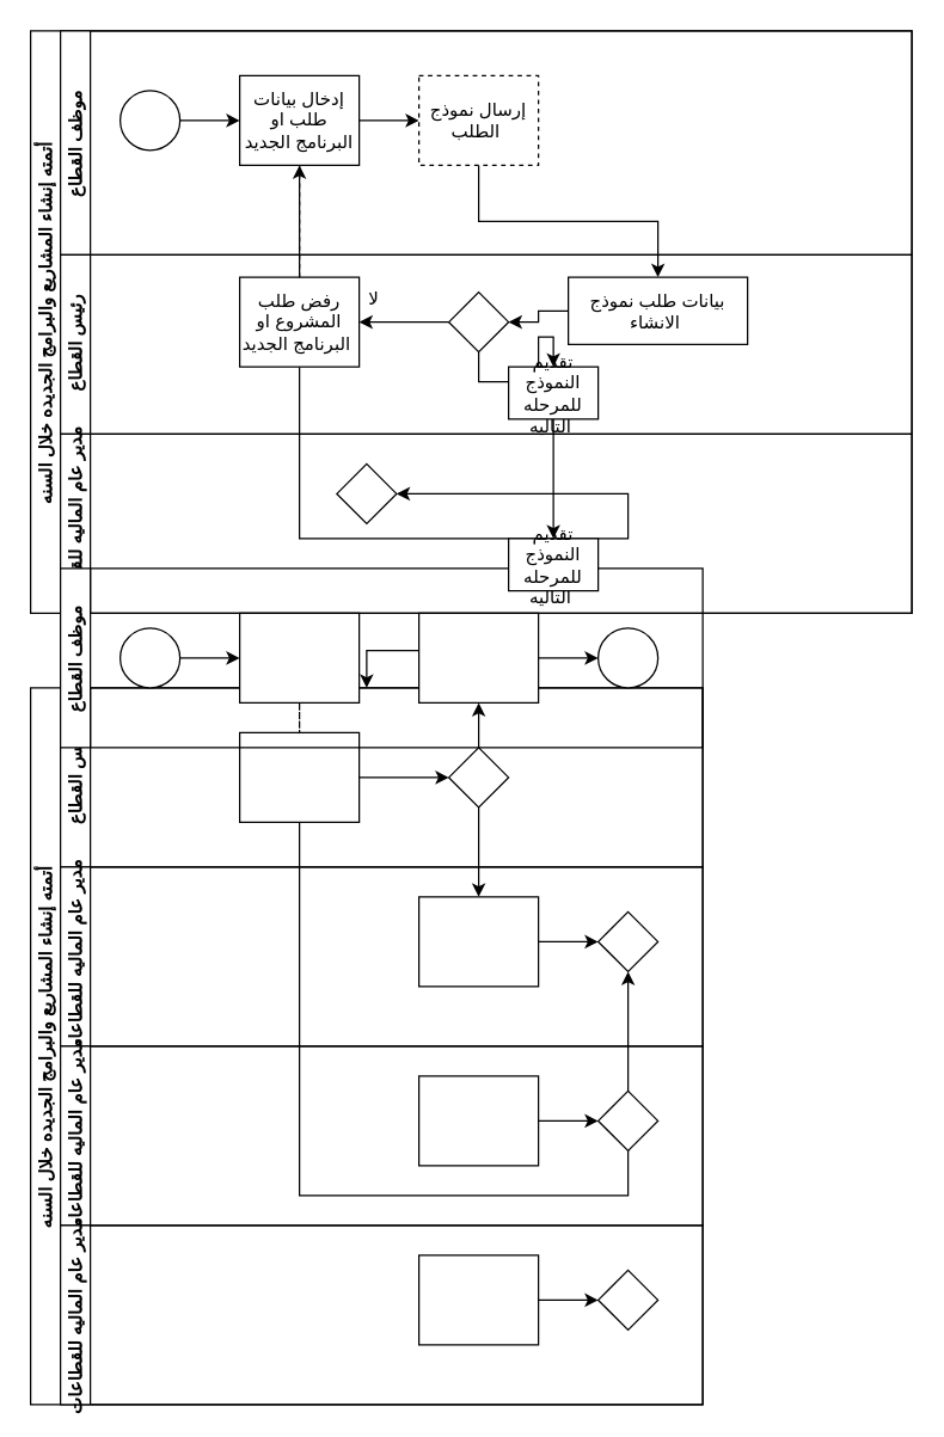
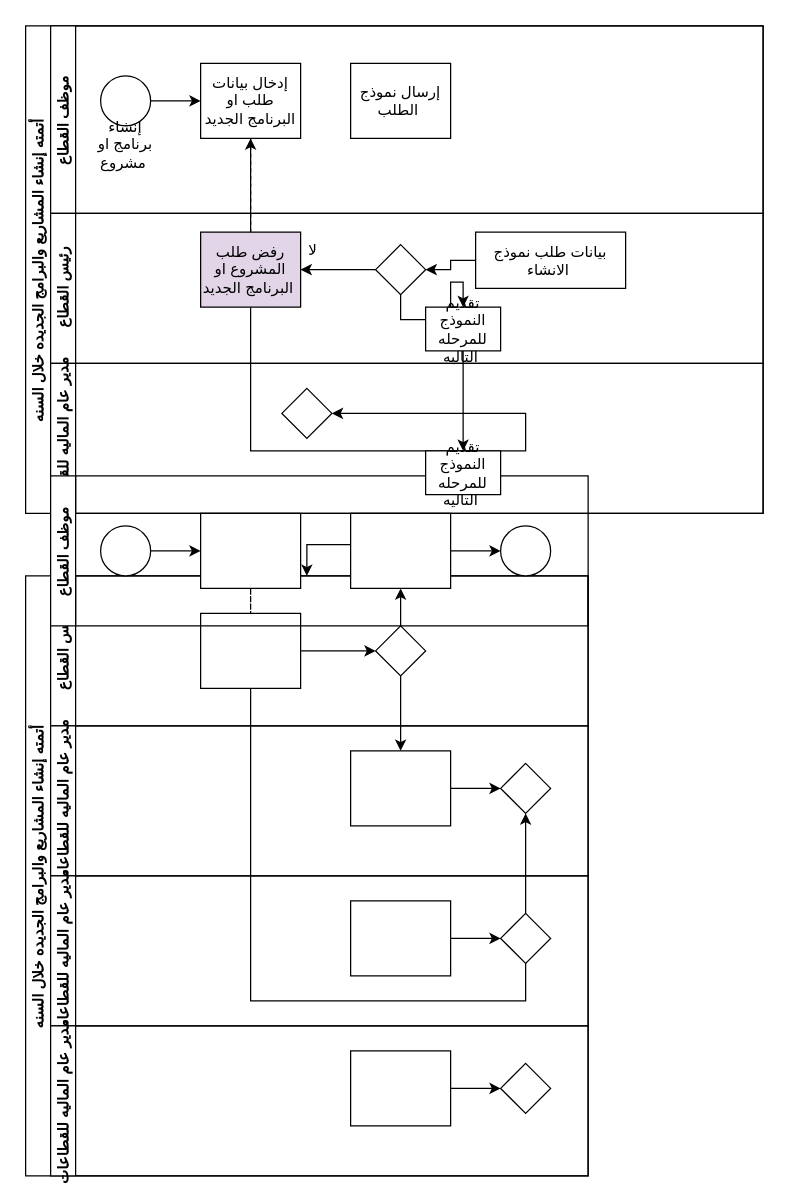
- <mxCell id="9" value="" style="edgeStyle=orthogonalEdgeStyle;rounded=0;orthogonalLoop=1;jettySize=auto;html=1;" edge="1" parent="6" source="10" target="11"><mxGeometry relative="1" as="geometry" /></mxCell>
- <mxCell id="11" value="إرسال نموذج الطلب&amp;nbsp;" style="rounded=0;whiteSpace=wrap;html=1;fontFamily=Helvetica;fontSize=12;fontColor=#000000;align=center;dashed=1;" parent="6" vertex="1"><mxGeometry x="240" y="30" width="80" height="60" as="geometry" /></mxCell>
+ <mxCell id="11" value="إرسال نموذج الطلب&amp;nbsp;" style="rounded=0;whiteSpace=wrap;html=1;fontFamily=Helvetica;fontSize=12;fontColor=#000000;align=center;" parent="6" vertex="1"><mxGeometry x="240" y="30" width="80" height="60" as="geometry" /></mxCell>
+ <mxCell id="12" value="إنشاء برنامج او مشروع&amp;nbsp;" style="text;html=1;strokeColor=none;fillColor=none;align=center;verticalAlign=middle;whiteSpace=wrap;rounded=0;" vertex="1" parent="6"><mxGeometry x="30" y="80" width="60" height="30" as="geometry" /></mxCell>
- <mxCell id="22" style="edgeStyle=orthogonalEdgeStyle;rounded=0;orthogonalLoop=1;jettySize=auto;html=1;exitX=0.5;exitY=1;exitDx=0;exitDy=0;" edge="1" parent="3" source="11" target="19"><mxGeometry relative="1" as="geometry" /></mxCell>
- <mxCell id="15" value="رفض طلب المشروع او البرنامج الجديد&amp;nbsp;" style="rounded=0;whiteSpace=wrap;html=1;fontFamily=Helvetica;fontSize=12;fontColor=#000000;align=center;" parent="13" vertex="1"><mxGeometry x="120" y="15" width="80" height="60" as="geometry" /></mxCell>
+ <mxCell id="15" value="رفض طلب المشروع او البرنامج الجديد&amp;nbsp;" style="rounded=0;whiteSpace=wrap;html=1;fontFamily=Helvetica;fontSize=12;fontColor=#000000;align=center;fillColor=#e1d5e7;" parent="13" vertex="1"><mxGeometry x="120" y="15" width="80" height="60" as="geometry" /></mxCell>
